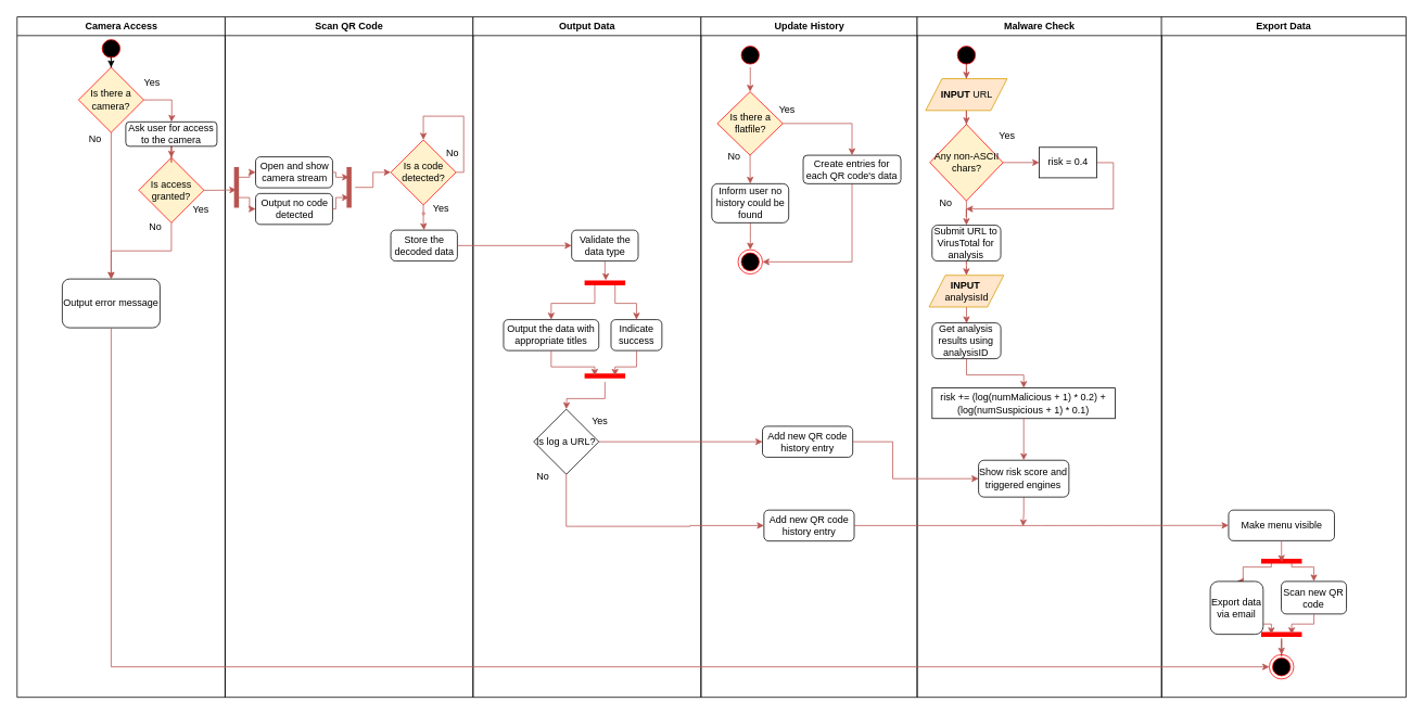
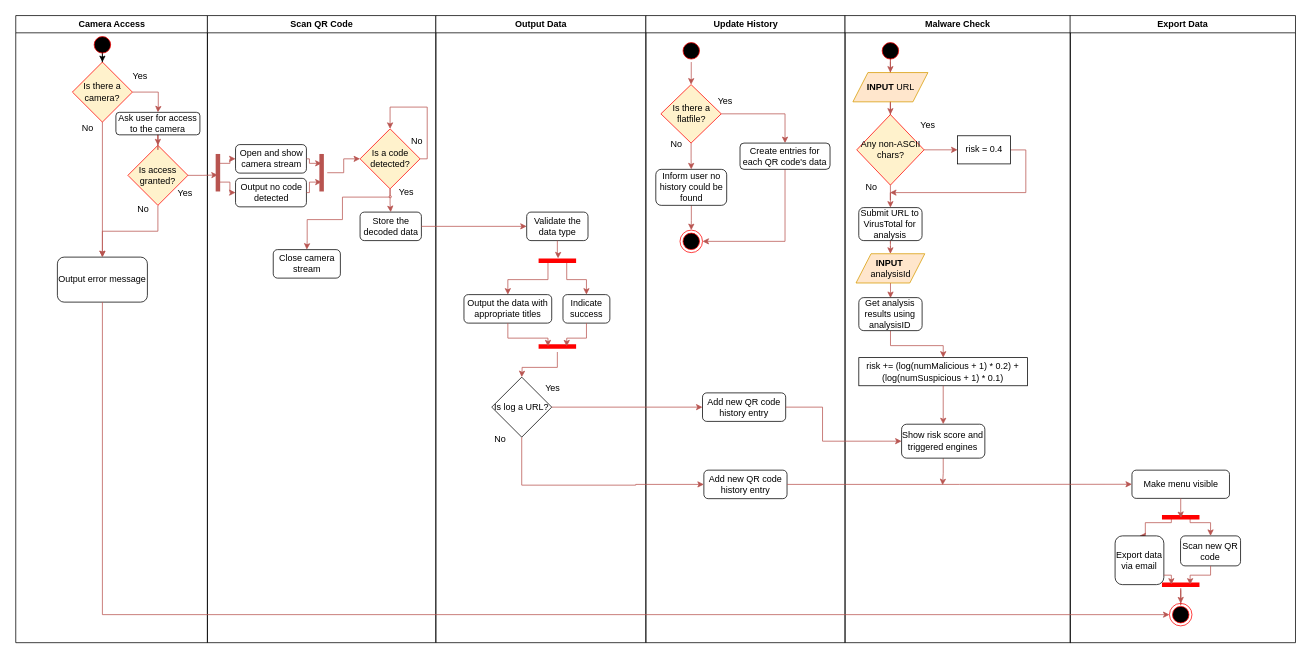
+ <mxCell id="23" style="edgeStyle=orthogonalEdgeStyle;rounded=0;orthogonalLoop=1;jettySize=auto;html=1;entryX=0.5;entryY=0;entryDx=0;entryDy=0;exitX=0.5;exitY=1;exitDx=0;exitDy=0;fillColor=#f8cecc;strokeColor=#b85450;" parent="16" source="24" target="29" edge="1"><mxGeometry relative="1" as="geometry"><Array as="points"><mxPoint x="244" y="242" /><mxPoint x="180" y="242" /><mxPoint x="180" y="272" /><mxPoint x="133" y="272" /><mxPoint x="133" y="300" /></Array></mxGeometry></mxCell>
+ <mxCell id="29" value="Close camera stream" style="rounded=1;whiteSpace=wrap;html=1;" parent="16" vertex="1"><mxGeometry x="87.75" y="312" width="89.5" height="38" as="geometry" /></mxCell>
